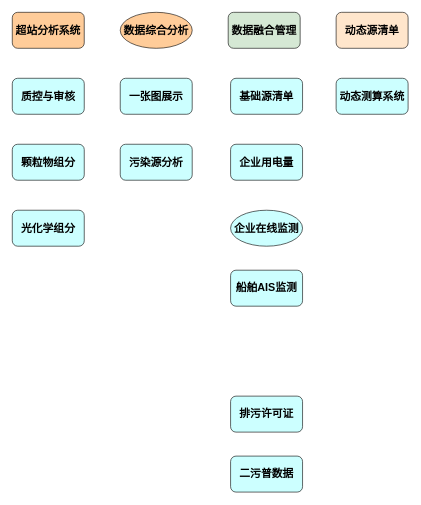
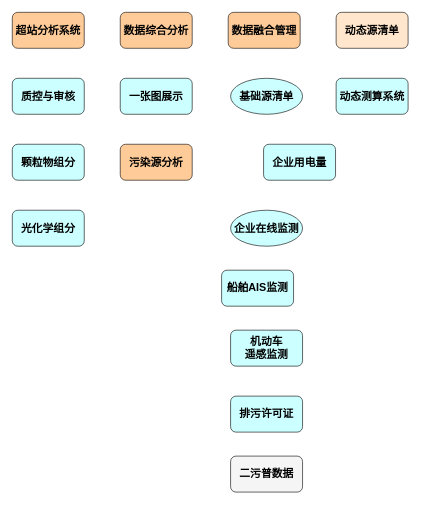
- <mxCell id="2" value="&lt;b&gt;&lt;font style=&quot;font-size: 18px&quot;&gt;数据综合分析&lt;/font&gt;&lt;/b&gt;" style="ellipse;whiteSpace=wrap;html=1;fillColor=#FFCC99;" vertex="1" parent="1"><mxGeometry x="200" y="20" width="120" height="60" as="geometry" /></mxCell>
+ <mxCell id="2" value="&lt;b&gt;&lt;font style=&quot;font-size: 18px&quot;&gt;数据综合分析&lt;/font&gt;&lt;/b&gt;" style="rounded=1;whiteSpace=wrap;html=1;fillColor=#FFCC99;" vertex="1" parent="1"><mxGeometry x="200" y="20" width="120" height="60" as="geometry" /></mxCell>
- <mxCell id="4" value="&lt;font style=&quot;font-size: 18px&quot;&gt;&lt;b&gt;数据融合管理&lt;/b&gt;&lt;/font&gt;" style="rounded=1;whiteSpace=wrap;html=1;fillColor=#d5e8d4;" vertex="1" parent="1"><mxGeometry x="380" y="20" width="120" height="60" as="geometry" /></mxCell>
+ <mxCell id="4" value="&lt;font style=&quot;font-size: 18px&quot;&gt;&lt;b&gt;数据融合管理&lt;/b&gt;&lt;/font&gt;" style="rounded=1;whiteSpace=wrap;html=1;fillColor=#FFCC99;" vertex="1" parent="1"><mxGeometry x="380" y="20" width="120" height="60" as="geometry" /></mxCell>
- <mxCell id="10" value="&lt;b&gt;&lt;font style=&quot;font-size: 18px&quot;&gt;基础源清单&lt;/font&gt;&lt;/b&gt;" style="rounded=1;whiteSpace=wrap;html=1;fillColor=#CCFFFF;" vertex="1" parent="1"><mxGeometry x="384" y="130" width="120" height="60" as="geometry" /></mxCell>
+ <mxCell id="10" value="&lt;b&gt;&lt;font style=&quot;font-size: 18px&quot;&gt;基础源清单&lt;/font&gt;&lt;/b&gt;" style="ellipse;whiteSpace=wrap;html=1;fillColor=#CCFFFF;" vertex="1" parent="1"><mxGeometry x="384" y="130" width="120" height="60" as="geometry" /></mxCell>
- <mxCell id="7" value="&lt;font style=&quot;font-size: 18px&quot;&gt;&lt;b&gt;污染源分析&lt;/b&gt;&lt;/font&gt;" style="rounded=1;whiteSpace=wrap;html=1;fillColor=#CCFFFF;" vertex="1" parent="1"><mxGeometry x="200" y="240" width="120" height="60" as="geometry" /></mxCell>
+ <mxCell id="7" value="&lt;font style=&quot;font-size: 18px&quot;&gt;&lt;b&gt;污染源分析&lt;/b&gt;&lt;/font&gt;" style="rounded=1;whiteSpace=wrap;html=1;fillColor=#ffcc99;" vertex="1" parent="1"><mxGeometry x="200" y="240" width="120" height="60" as="geometry" /></mxCell>
- <mxCell id="11" value="&lt;font style=&quot;font-size: 18px&quot;&gt;&lt;b&gt;企业用电量&lt;/b&gt;&lt;/font&gt;" style="rounded=1;whiteSpace=wrap;html=1;fillColor=#CCFFFF;" vertex="1" parent="1"><mxGeometry x="384" y="240" width="120" height="60" as="geometry" /></mxCell>
+ <mxCell id="11" value="&lt;font style=&quot;font-size: 18px&quot;&gt;&lt;b&gt;企业用电量&lt;/b&gt;&lt;/font&gt;" style="rounded=1;whiteSpace=wrap;html=1;fillColor=#CCFFFF;" vertex="1" parent="1"><mxGeometry x="439" y="240" width="120" height="60" as="geometry" /></mxCell>
- <mxCell id="13" value="&lt;font style=&quot;font-size: 18px&quot;&gt;&lt;b&gt;船舶AIS监测&lt;/b&gt;&lt;/font&gt;" style="rounded=1;whiteSpace=wrap;html=1;fillColor=#CCFFFF;" vertex="1" parent="1"><mxGeometry x="384" y="450" width="120" height="60" as="geometry" /></mxCell>
+ <mxCell id="13" value="&lt;font style=&quot;font-size: 18px&quot;&gt;&lt;b&gt;船舶AIS监测&lt;/b&gt;&lt;/font&gt;" style="rounded=1;whiteSpace=wrap;html=1;fillColor=#CCFFFF;" vertex="1" parent="1"><mxGeometry x="369" y="450" width="120" height="60" as="geometry" /></mxCell>
+ <mxCell id="14" value="&lt;font style=&quot;font-size: 18px&quot;&gt;&lt;b&gt;机动车&lt;br&gt;遥感监测&lt;/b&gt;&lt;/font&gt;" style="rounded=1;whiteSpace=wrap;html=1;fillColor=#CCFFFF;" vertex="1" parent="1"><mxGeometry x="384" y="550" width="120" height="60" as="geometry" /></mxCell>
- <mxCell id="16" value="&lt;font style=&quot;font-size: 18px&quot;&gt;&lt;b&gt;二污普数据&lt;/b&gt;&lt;/font&gt;" style="rounded=1;whiteSpace=wrap;html=1;fillColor=#CCFFFF;" vertex="1" parent="1"><mxGeometry x="384" y="760" width="120" height="60" as="geometry" /></mxCell>
+ <mxCell id="16" value="&lt;font style=&quot;font-size: 18px&quot;&gt;&lt;b&gt;二污普数据&lt;/b&gt;&lt;/font&gt;" style="rounded=1;whiteSpace=wrap;html=1;fillColor=#f5f5f5;" vertex="1" parent="1"><mxGeometry x="384" y="760" width="120" height="60" as="geometry" /></mxCell>
